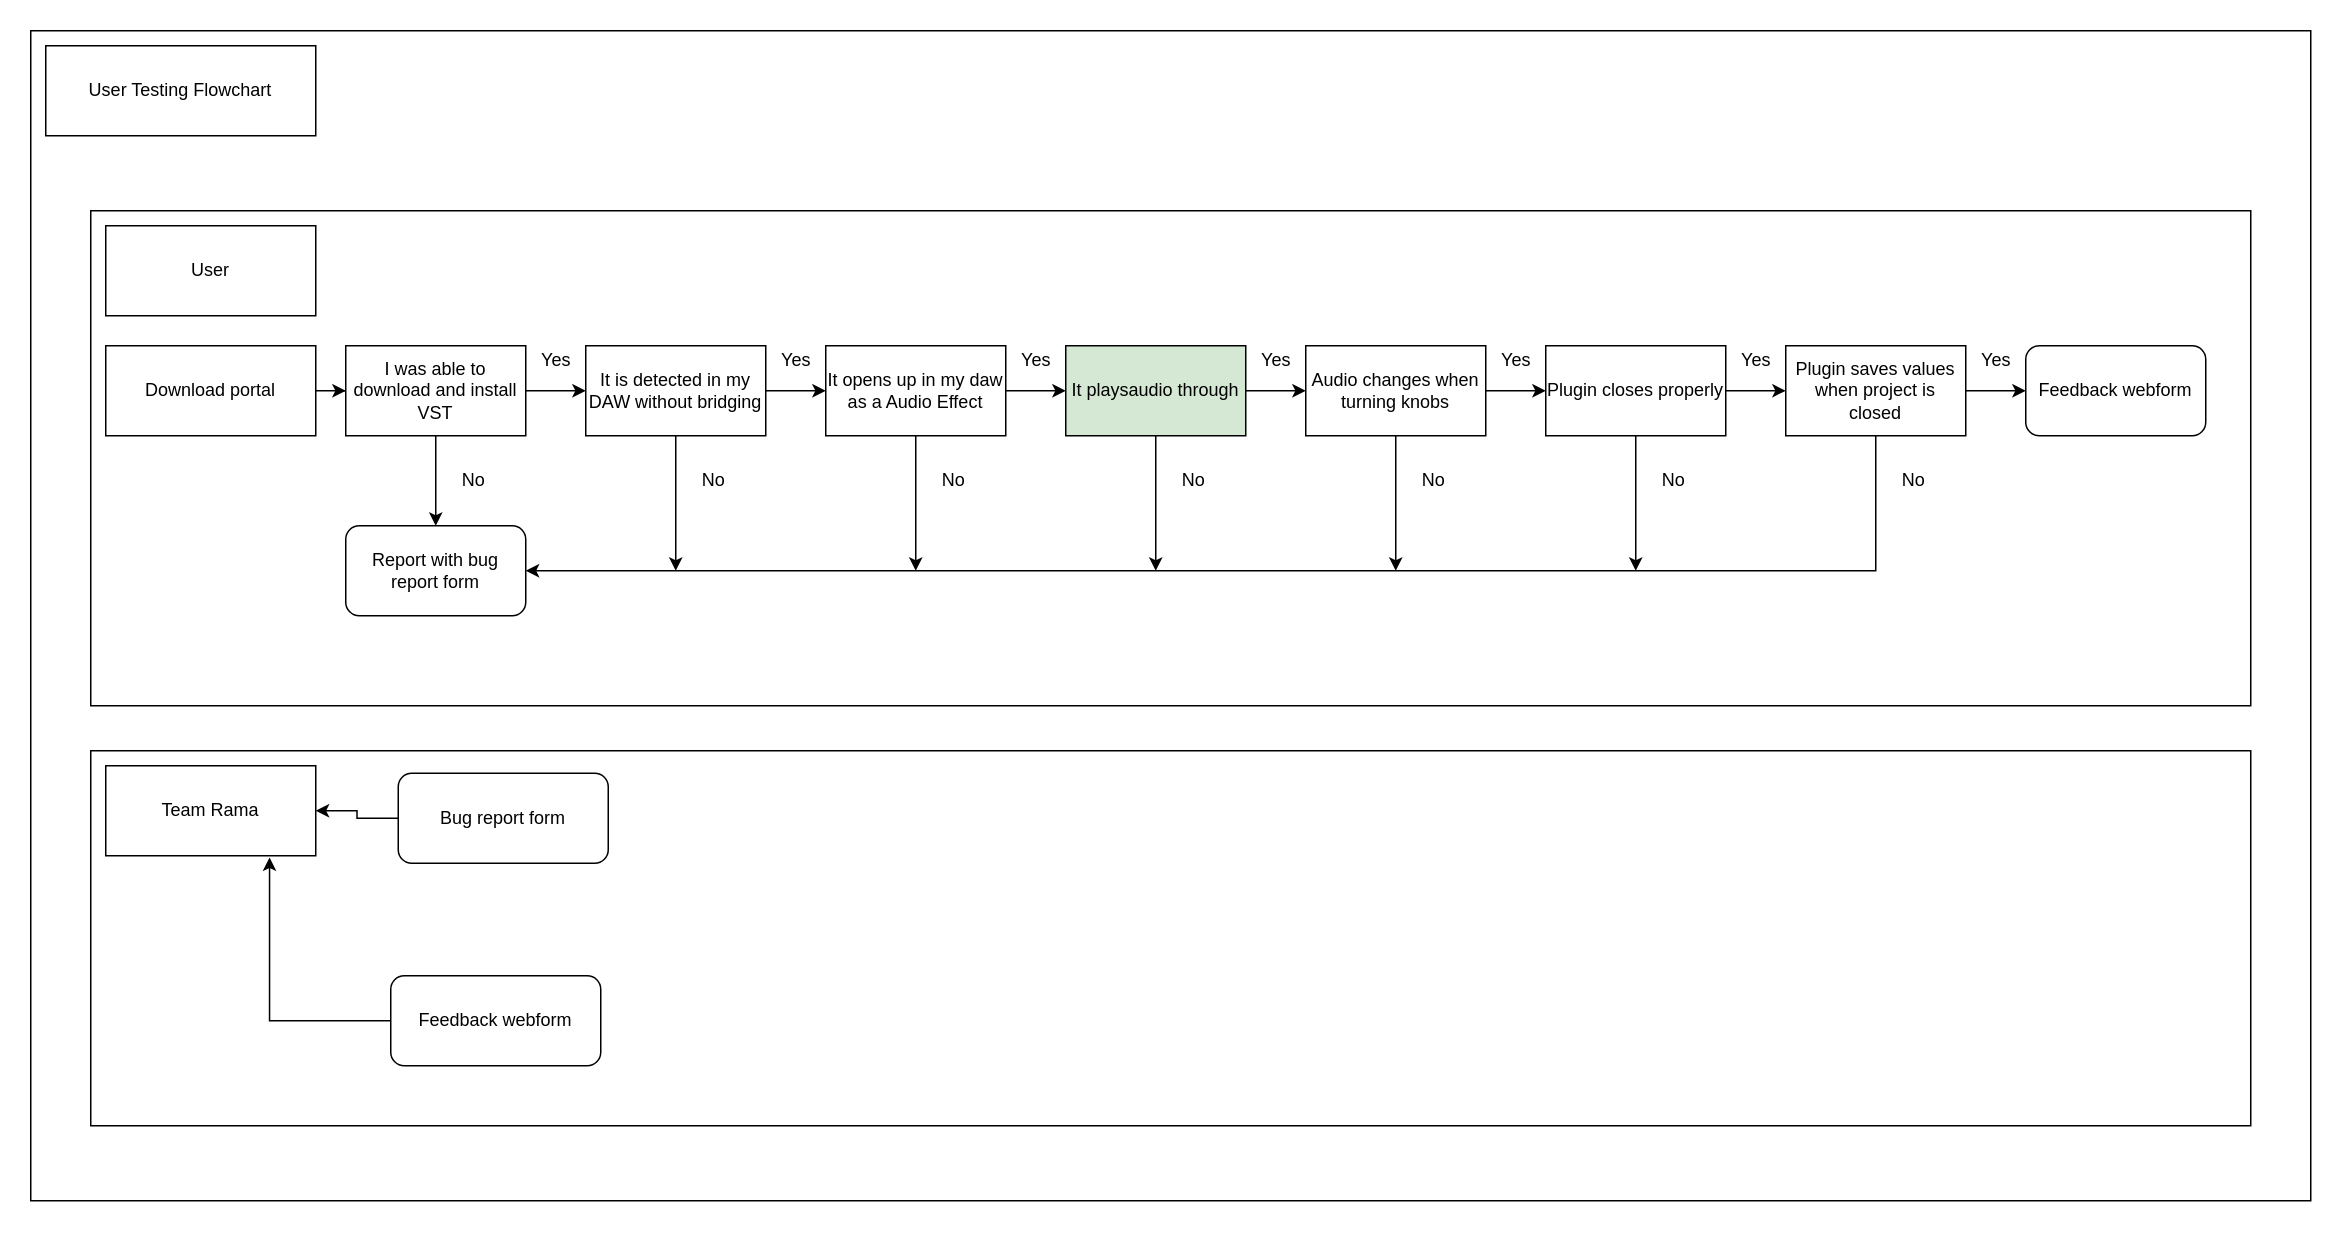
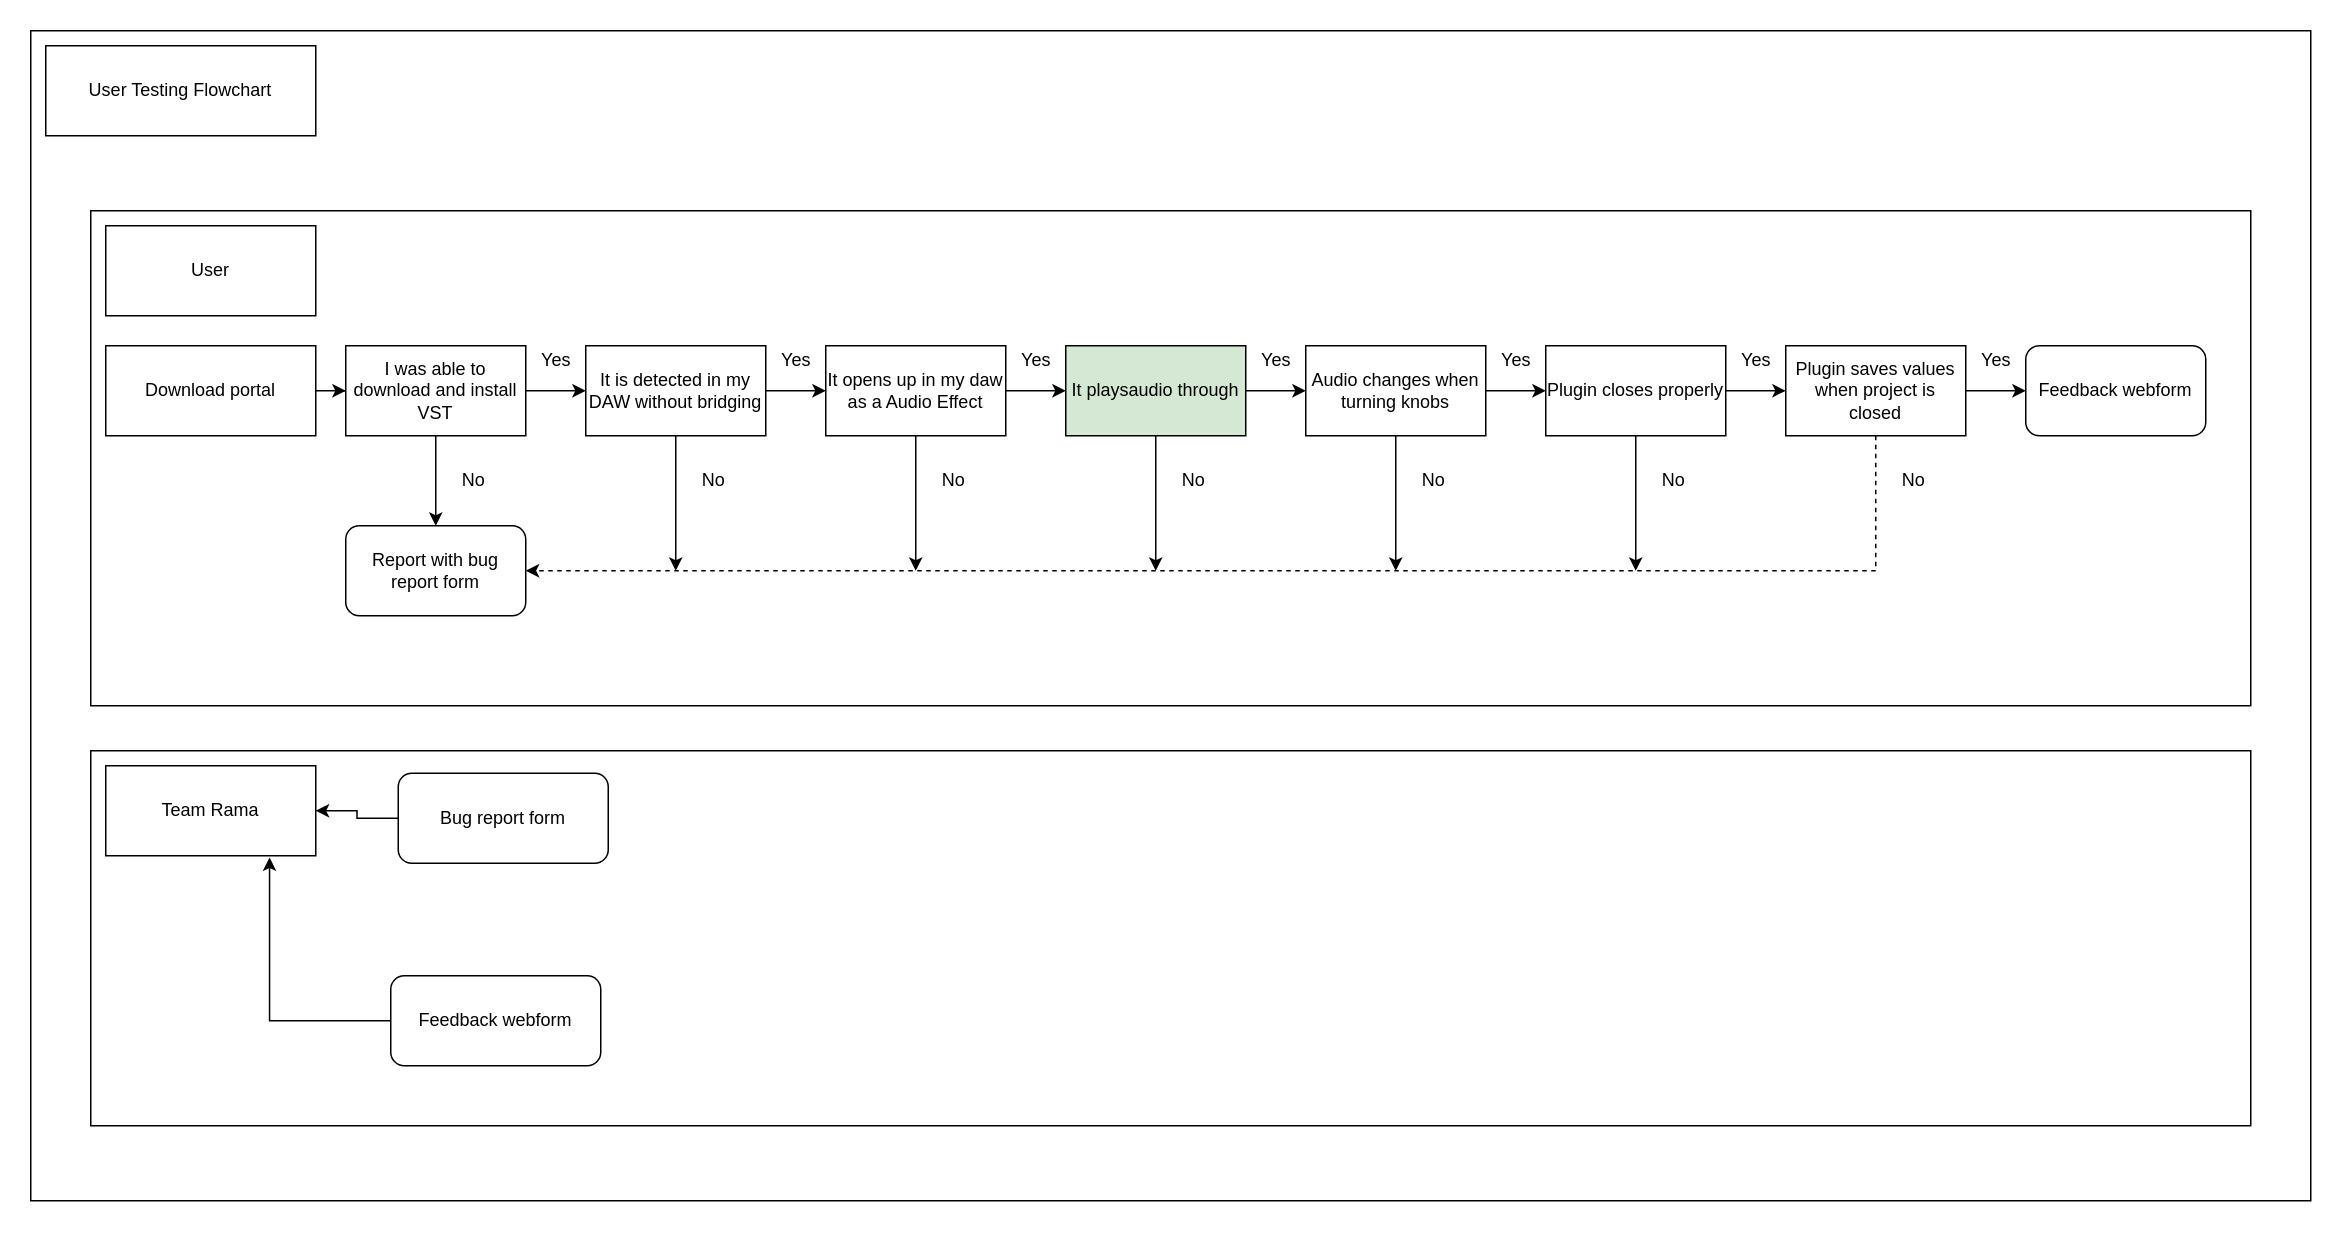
- <mxCell id="29" style="edgeStyle=orthogonalEdgeStyle;rounded=0;orthogonalLoop=1;jettySize=auto;html=1;entryX=1;entryY=0.5;entryDx=0;entryDy=0;" edge="1" parent="1" source="30" target="18"><mxGeometry relative="1" as="geometry"><Array as="points"><mxPoint x="1250" y="380" /></Array></mxGeometry></mxCell>
+ <mxCell id="29" style="edgeStyle=orthogonalEdgeStyle;rounded=0;orthogonalLoop=1;jettySize=auto;html=1;entryX=1;entryY=0.5;entryDx=0;entryDy=0;dashed=1;" edge="1" parent="1" source="30" target="18"><mxGeometry relative="1" as="geometry"><Array as="points"><mxPoint x="1250" y="380" /></Array></mxGeometry></mxCell>
